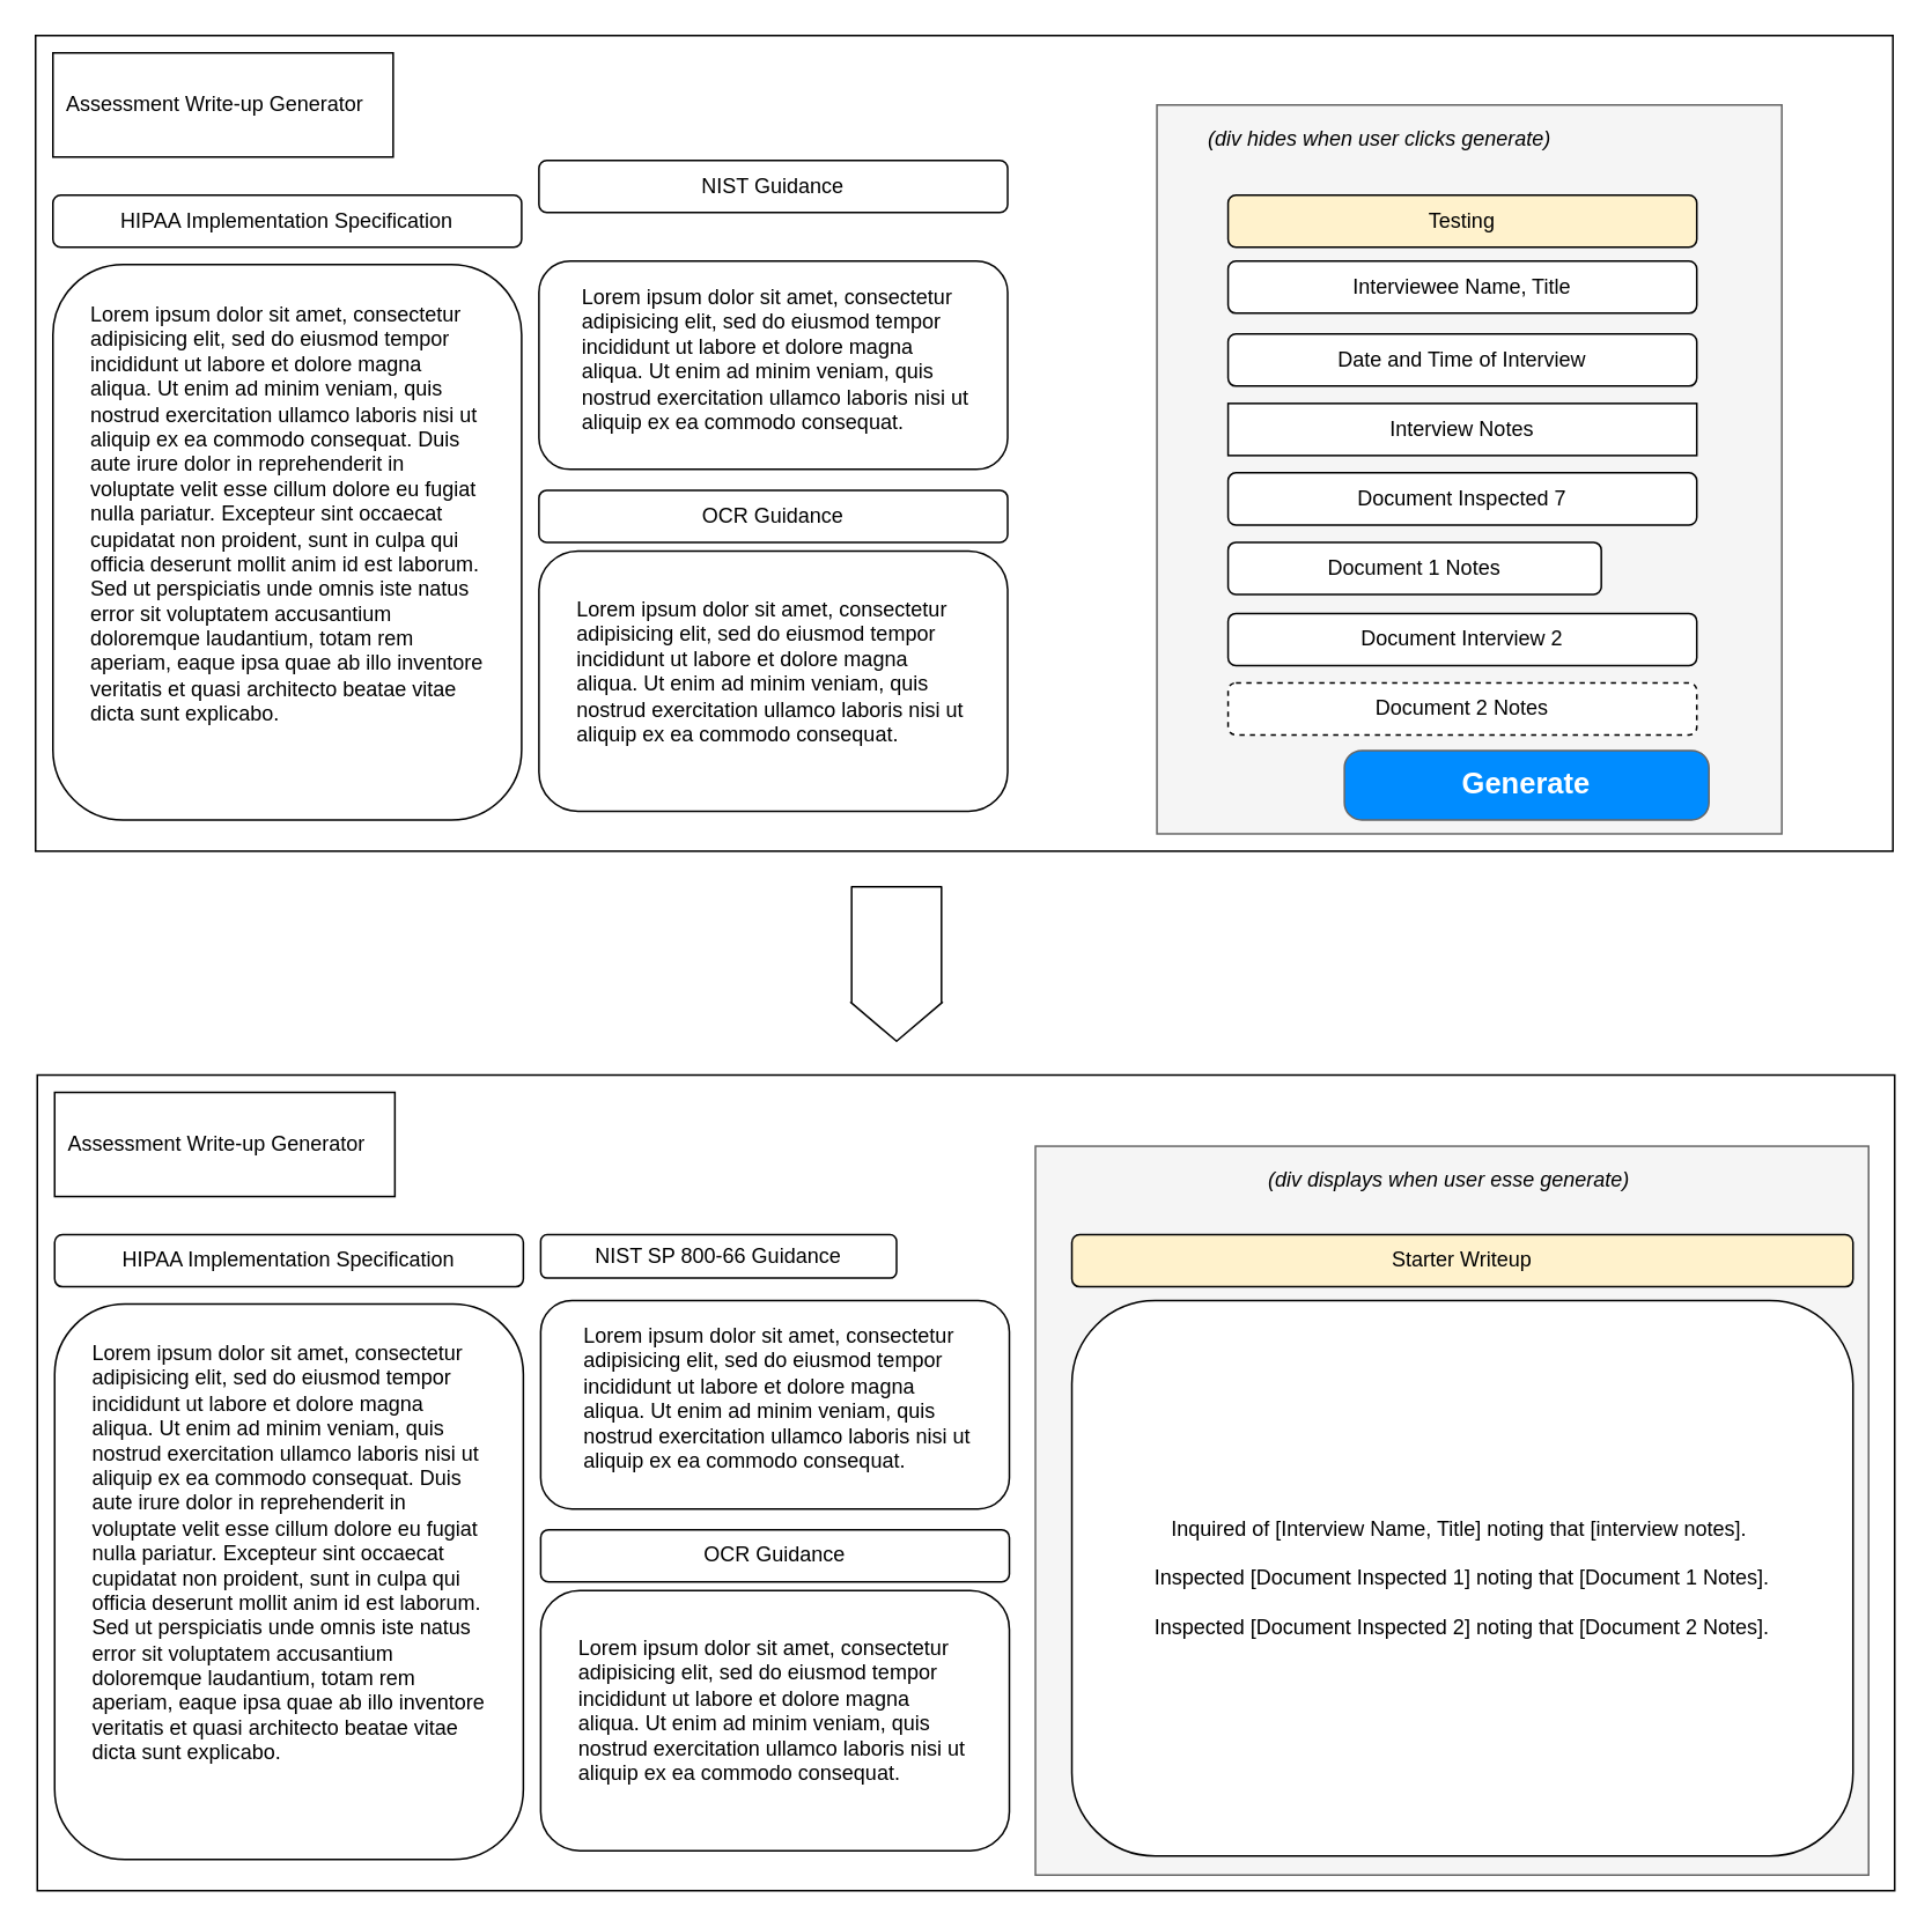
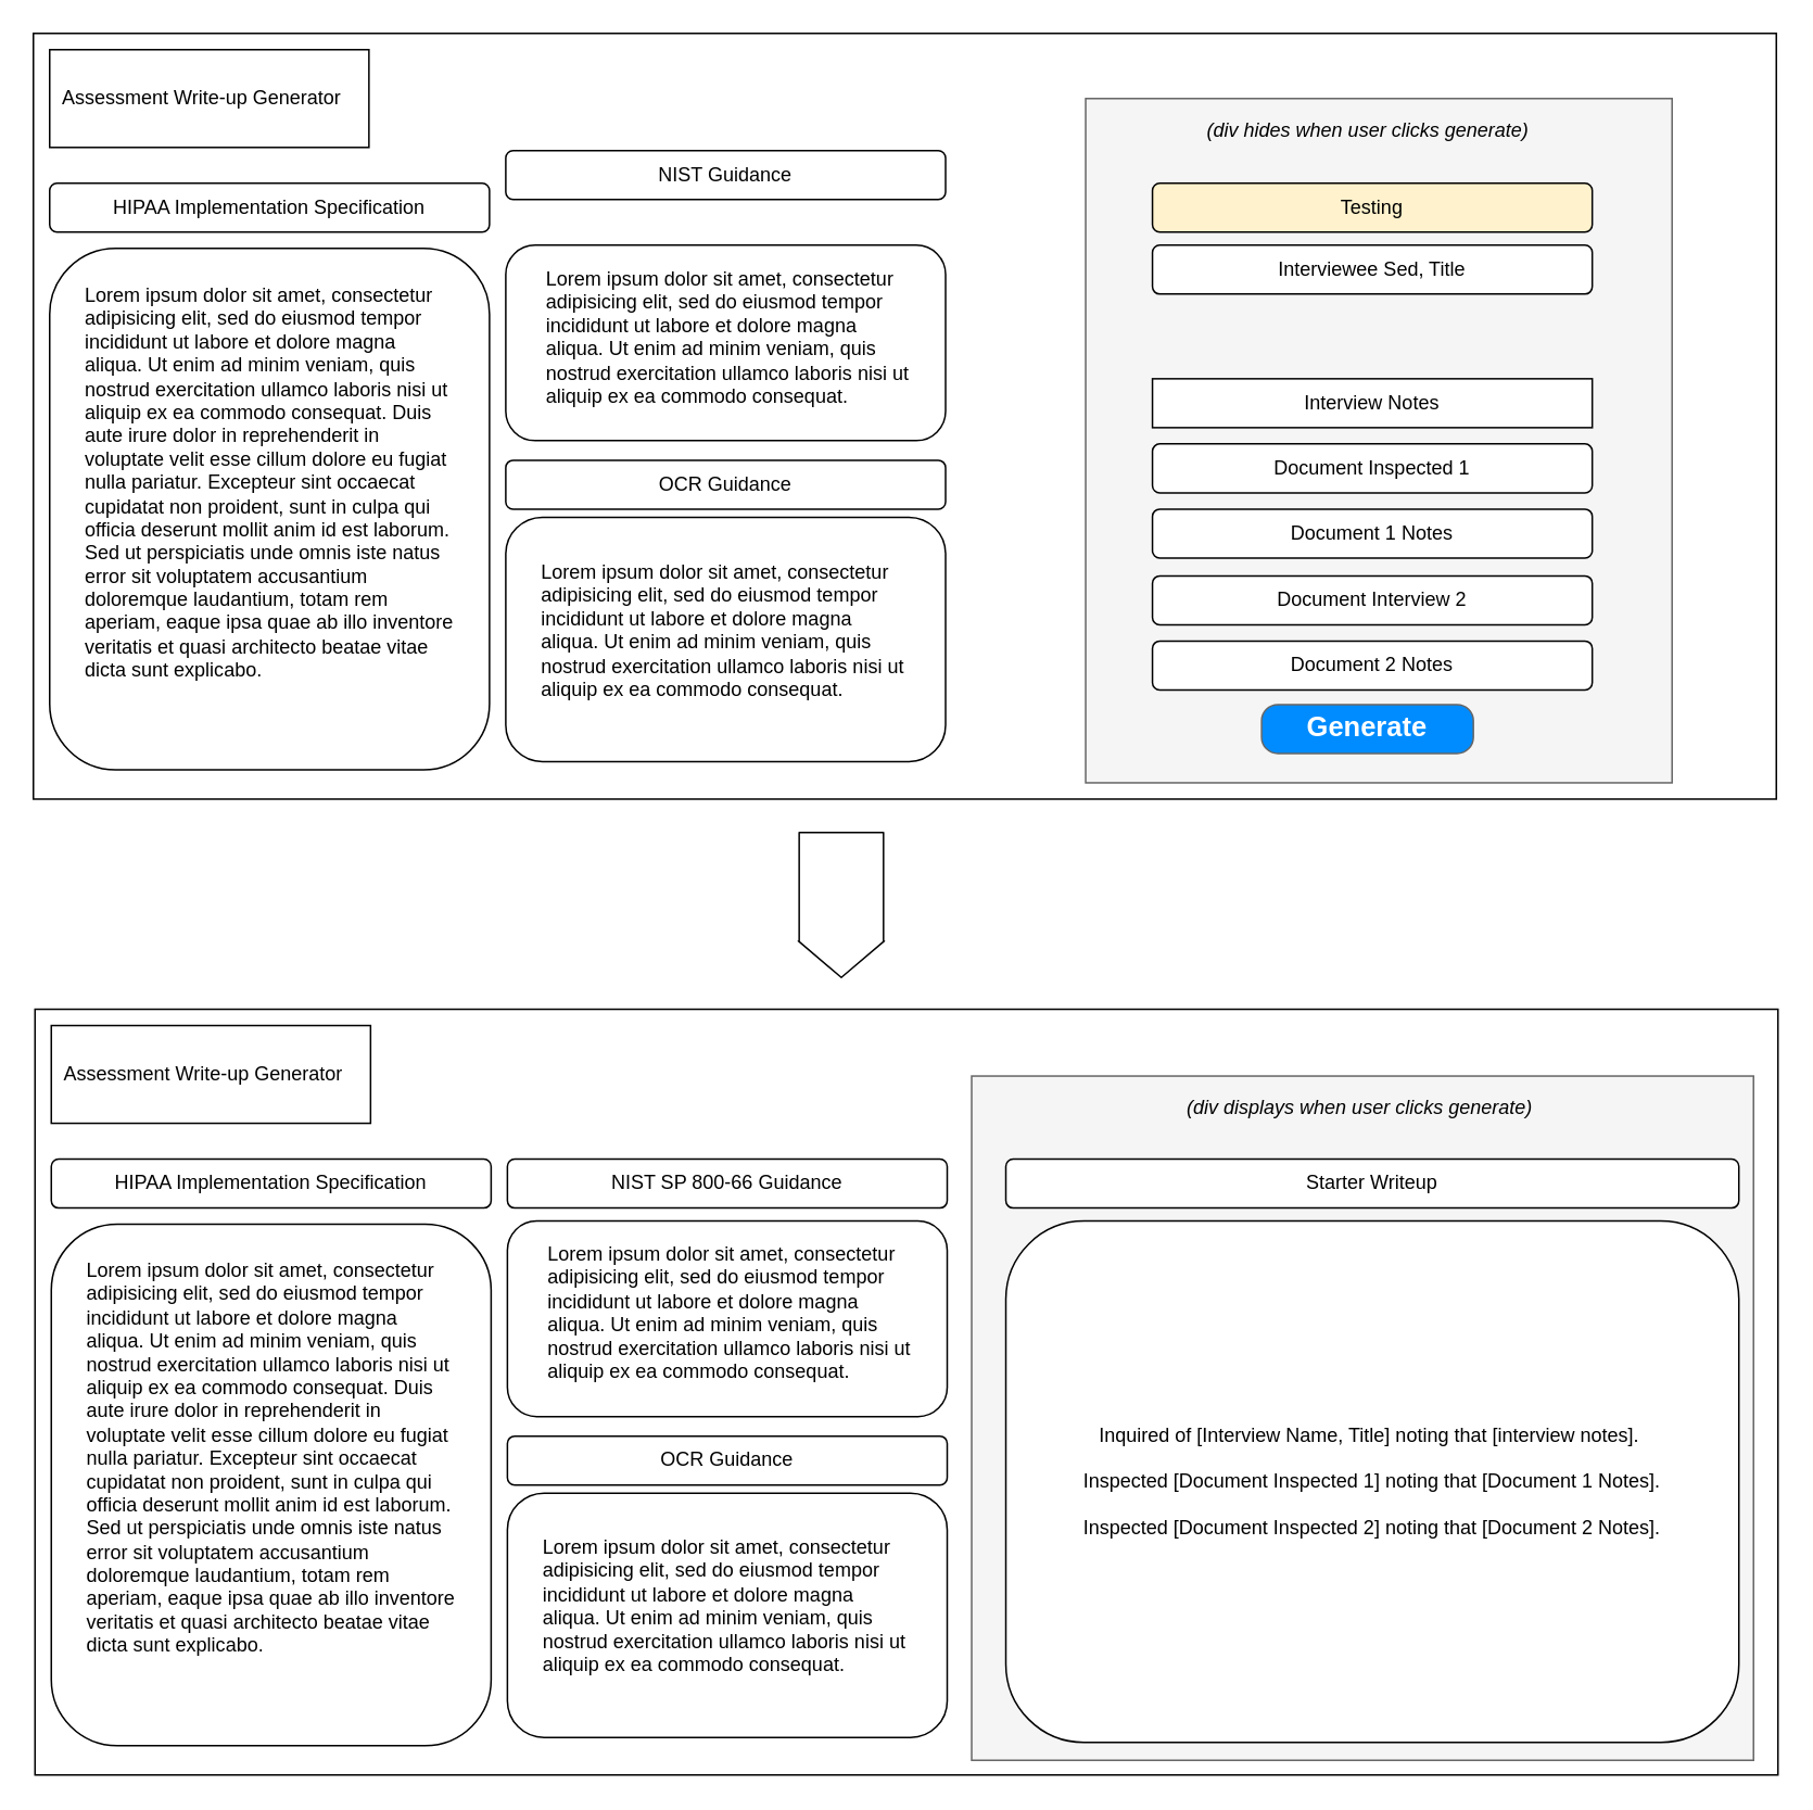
- <mxCell id="39" value="&lt;i&gt;(div hides when user clicks generate)&lt;/i&gt;" style="text;html=1;strokeColor=none;fillColor=none;align=center;verticalAlign=middle;whiteSpace=wrap;rounded=0;" vertex="1" parent="1"><mxGeometry x="687.75" y="70" width="212.5" height="20" as="geometry" /></mxCell>
+ <mxCell id="39" value="&lt;i&gt;(div hides when user clicks generate)&lt;/i&gt;" style="text;html=1;strokeColor=none;fillColor=none;align=center;verticalAlign=middle;whiteSpace=wrap;rounded=0;" vertex="1" parent="1"><mxGeometry x="732.75" y="70" width="212.5" height="20" as="geometry" /></mxCell>
- <mxCell id="11" value="Interviewee Name, Title" style="rounded=1;whiteSpace=wrap;html=1;" vertex="1" parent="1"><mxGeometry x="707" y="150" width="270" height="30" as="geometry" /></mxCell>
+ <mxCell id="11" value="Interviewee Sed, Title" style="rounded=1;whiteSpace=wrap;html=1;" vertex="1" parent="1"><mxGeometry x="707" y="150" width="270" height="30" as="geometry" /></mxCell>
- <mxCell id="16" value="Date and Time of Interview" style="rounded=1;whiteSpace=wrap;html=1;" vertex="1" parent="1"><mxGeometry x="707" y="192" width="270" height="30" as="geometry" /></mxCell>
- <mxCell id="17" value="Document Inspected 7" style="rounded=1;whiteSpace=wrap;html=1;" vertex="1" parent="1"><mxGeometry x="707" y="272" width="270" height="30" as="geometry" /></mxCell>
+ <mxCell id="17" value="Document Inspected 1" style="rounded=1;whiteSpace=wrap;html=1;" vertex="1" parent="1"><mxGeometry x="707" y="272" width="270" height="30" as="geometry" /></mxCell>
- <mxCell id="18" value="Document 1 Notes" style="rounded=1;whiteSpace=wrap;html=1;" vertex="1" parent="1"><mxGeometry x="707" y="312" width="215" height="30" as="geometry" /></mxCell>
+ <mxCell id="18" value="Document 1 Notes" style="rounded=1;whiteSpace=wrap;html=1;" vertex="1" parent="1"><mxGeometry x="707" y="312" width="270" height="30" as="geometry" /></mxCell>
- <mxCell id="20" value="Document 2 Notes" style="rounded=1;whiteSpace=wrap;html=1;dashed=1;" vertex="1" parent="1"><mxGeometry x="707" y="393" width="270" height="30" as="geometry" /></mxCell>
+ <mxCell id="20" value="Document 2 Notes" style="rounded=1;whiteSpace=wrap;html=1;" vertex="1" parent="1"><mxGeometry x="707" y="393" width="270" height="30" as="geometry" /></mxCell>
- <mxCell id="24" value="Generate" style="strokeWidth=1;shadow=0;dashed=0;align=center;html=1;shape=mxgraph.mockup.buttons.button;strokeColor=#666666;fontColor=#ffffff;mainText=;buttonStyle=round;fontSize=17;fontStyle=1;fillColor=#008cff;whiteSpace=wrap;" vertex="1" parent="1"><mxGeometry x="774" y="432" width="210" height="40" as="geometry" /></mxCell>
+ <mxCell id="24" value="Generate" style="strokeWidth=1;shadow=0;dashed=0;align=center;html=1;shape=mxgraph.mockup.buttons.button;strokeColor=#666666;fontColor=#ffffff;mainText=;buttonStyle=round;fontSize=17;fontStyle=1;fillColor=#008cff;whiteSpace=wrap;" vertex="1" parent="1"><mxGeometry x="774" y="432" width="130" height="30" as="geometry" /></mxCell>
- <mxCell id="4" value="&lt;i&gt;(div displays when user esse generate)&lt;/i&gt;" style="text;html=1;strokeColor=none;fillColor=none;align=center;verticalAlign=middle;whiteSpace=wrap;rounded=0;" vertex="1" parent="1"><mxGeometry x="722.75" y="670" width="223.25" height="20" as="geometry" /></mxCell>
+ <mxCell id="4" value="&lt;i&gt;(div displays when user clicks generate)&lt;/i&gt;" style="text;html=1;strokeColor=none;fillColor=none;align=center;verticalAlign=middle;whiteSpace=wrap;rounded=0;" vertex="1" parent="1"><mxGeometry x="722.75" y="670" width="223.25" height="20" as="geometry" /></mxCell>
- <mxCell id="30" value="NIST SP 800-66 Guidance" style="rounded=1;whiteSpace=wrap;html=1;" vertex="1" parent="1"><mxGeometry x="311" y="711" width="205" height="25" as="geometry" /></mxCell>
+ <mxCell id="30" value="NIST SP 800-66 Guidance" style="rounded=1;whiteSpace=wrap;html=1;" vertex="1" parent="1"><mxGeometry x="311" y="711" width="270" height="30" as="geometry" /></mxCell>
- <mxCell id="37" value="Starter Writeup" style="rounded=1;whiteSpace=wrap;html=1;fillColor=#fff2cc;" vertex="1" parent="1"><mxGeometry x="617" y="711" width="450" height="30" as="geometry" /></mxCell>
+ <mxCell id="37" value="Starter Writeup" style="rounded=1;whiteSpace=wrap;html=1;" vertex="1" parent="1"><mxGeometry x="617" y="711" width="450" height="30" as="geometry" /></mxCell>
